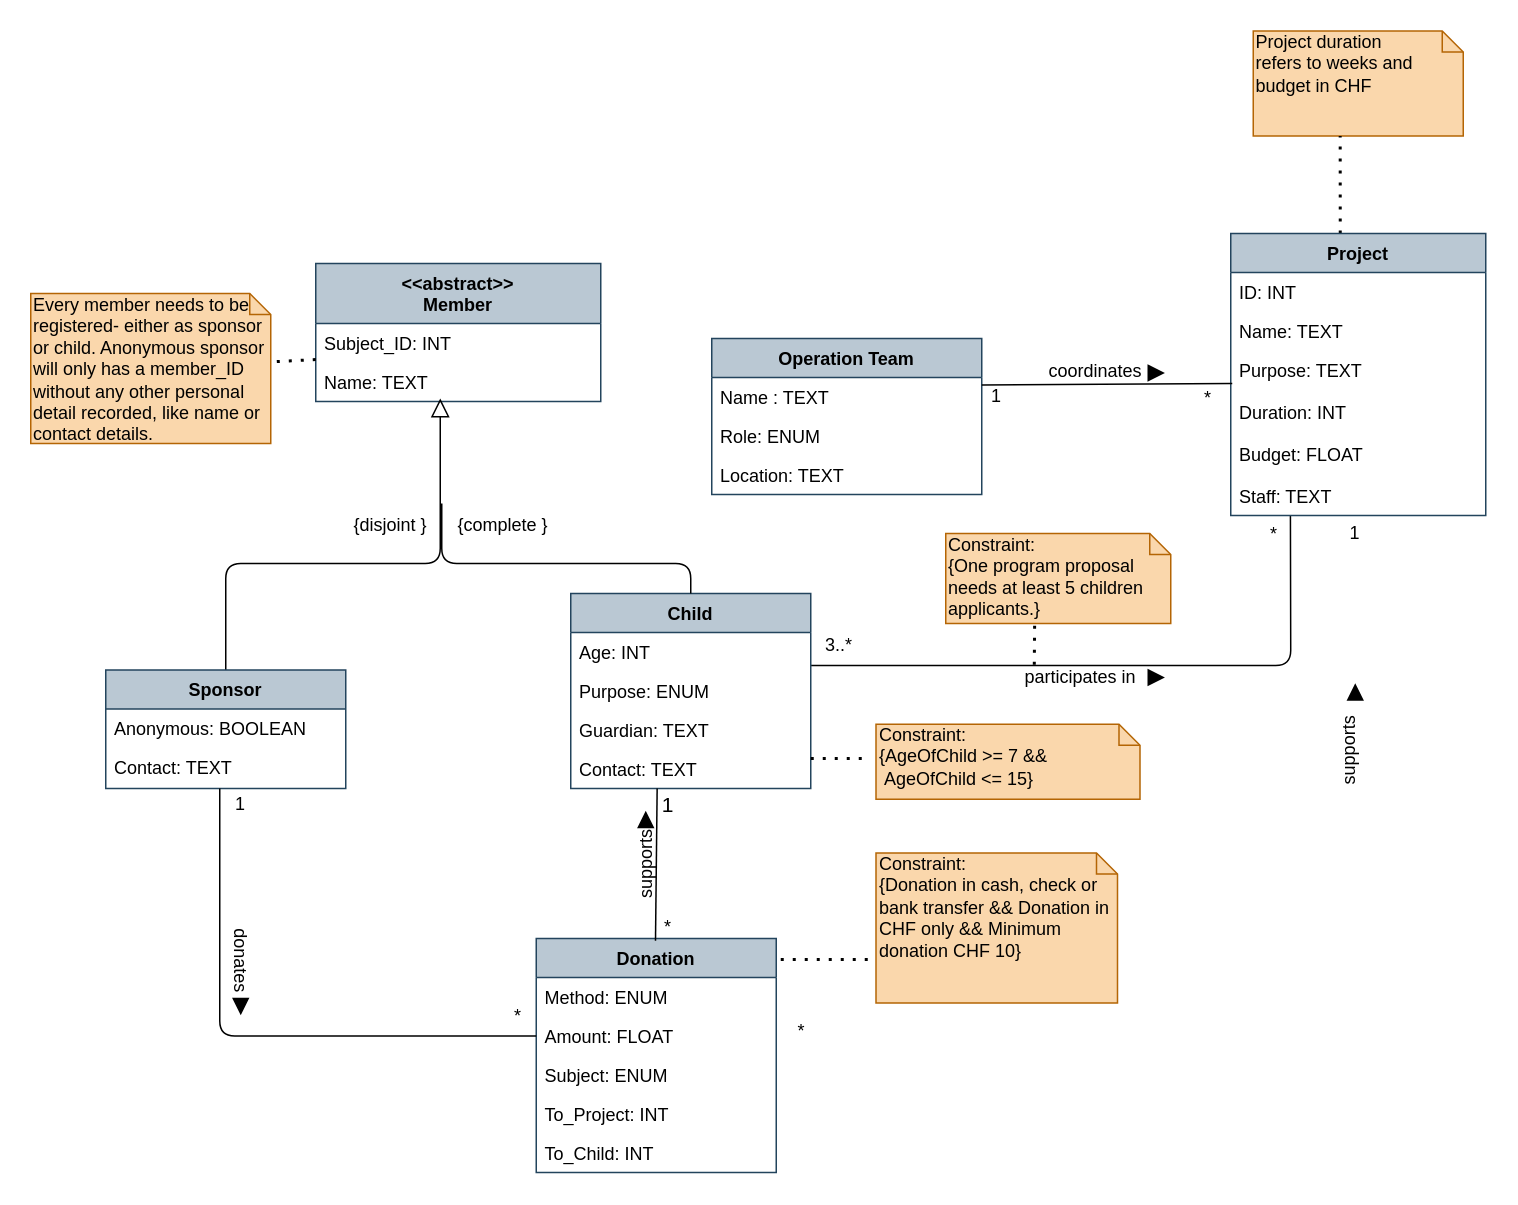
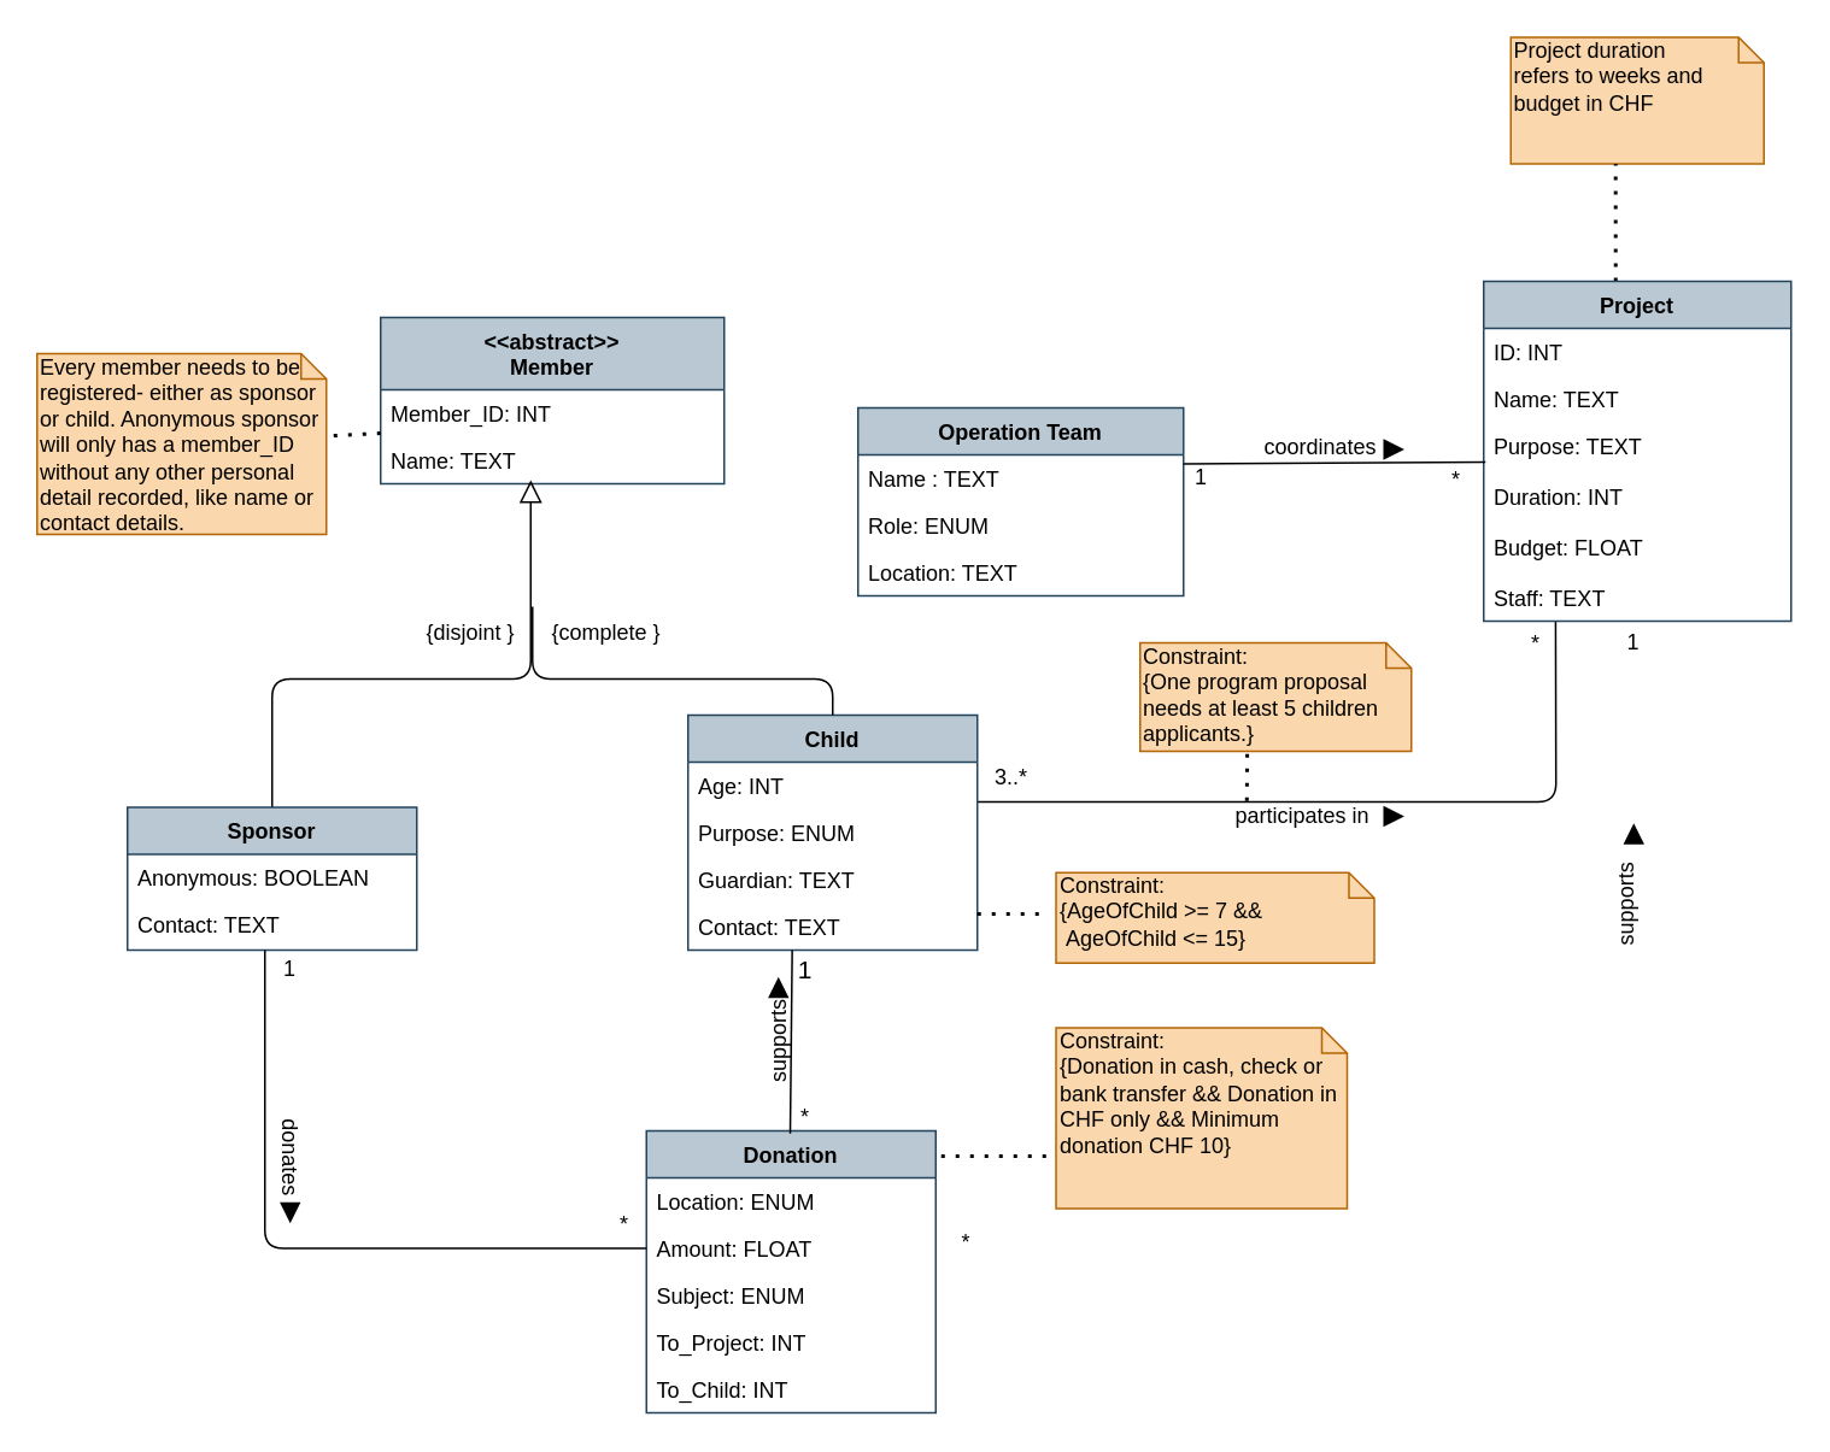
- <mxCell id="6" value="Subject_ID: INT&#10;" style="text;strokeColor=none;fillColor=none;align=left;verticalAlign=top;spacingLeft=4;spacingRight=4;overflow=hidden;rotatable=0;points=[[0,0.5],[1,0.5]];portConstraint=eastwest;" parent="5" vertex="1"><mxGeometry y="40" width="190" height="26" as="geometry" /></mxCell>
+ <mxCell id="6" value="Member_ID: INT&#10;" style="text;strokeColor=none;fillColor=none;align=left;verticalAlign=top;spacingLeft=4;spacingRight=4;overflow=hidden;rotatable=0;points=[[0,0.5],[1,0.5]];portConstraint=eastwest;" parent="5" vertex="1"><mxGeometry y="40" width="190" height="26" as="geometry" /></mxCell>
- <mxCell id="56" value="Method: ENUM" style="text;strokeColor=none;fillColor=none;align=left;verticalAlign=top;spacingLeft=4;spacingRight=4;overflow=hidden;rotatable=0;points=[[0,0.5],[1,0.5]];portConstraint=eastwest;" parent="55" vertex="1"><mxGeometry y="26" width="160" height="26" as="geometry" /></mxCell>
+ <mxCell id="56" value="Location: ENUM" style="text;strokeColor=none;fillColor=none;align=left;verticalAlign=top;spacingLeft=4;spacingRight=4;overflow=hidden;rotatable=0;points=[[0,0.5],[1,0.5]];portConstraint=eastwest;" parent="55" vertex="1"><mxGeometry y="26" width="160" height="26" as="geometry" /></mxCell>
